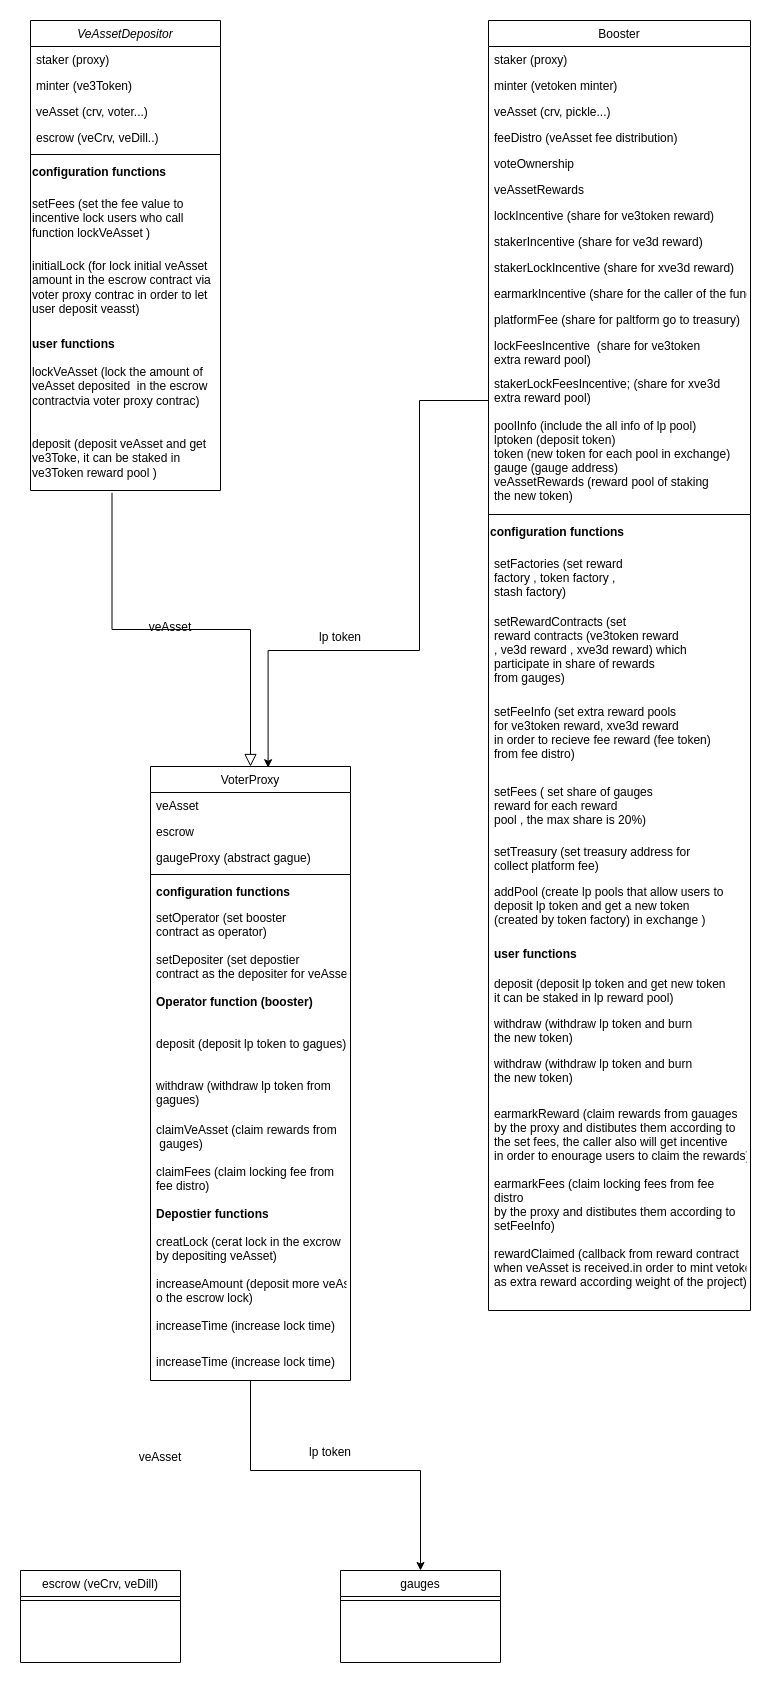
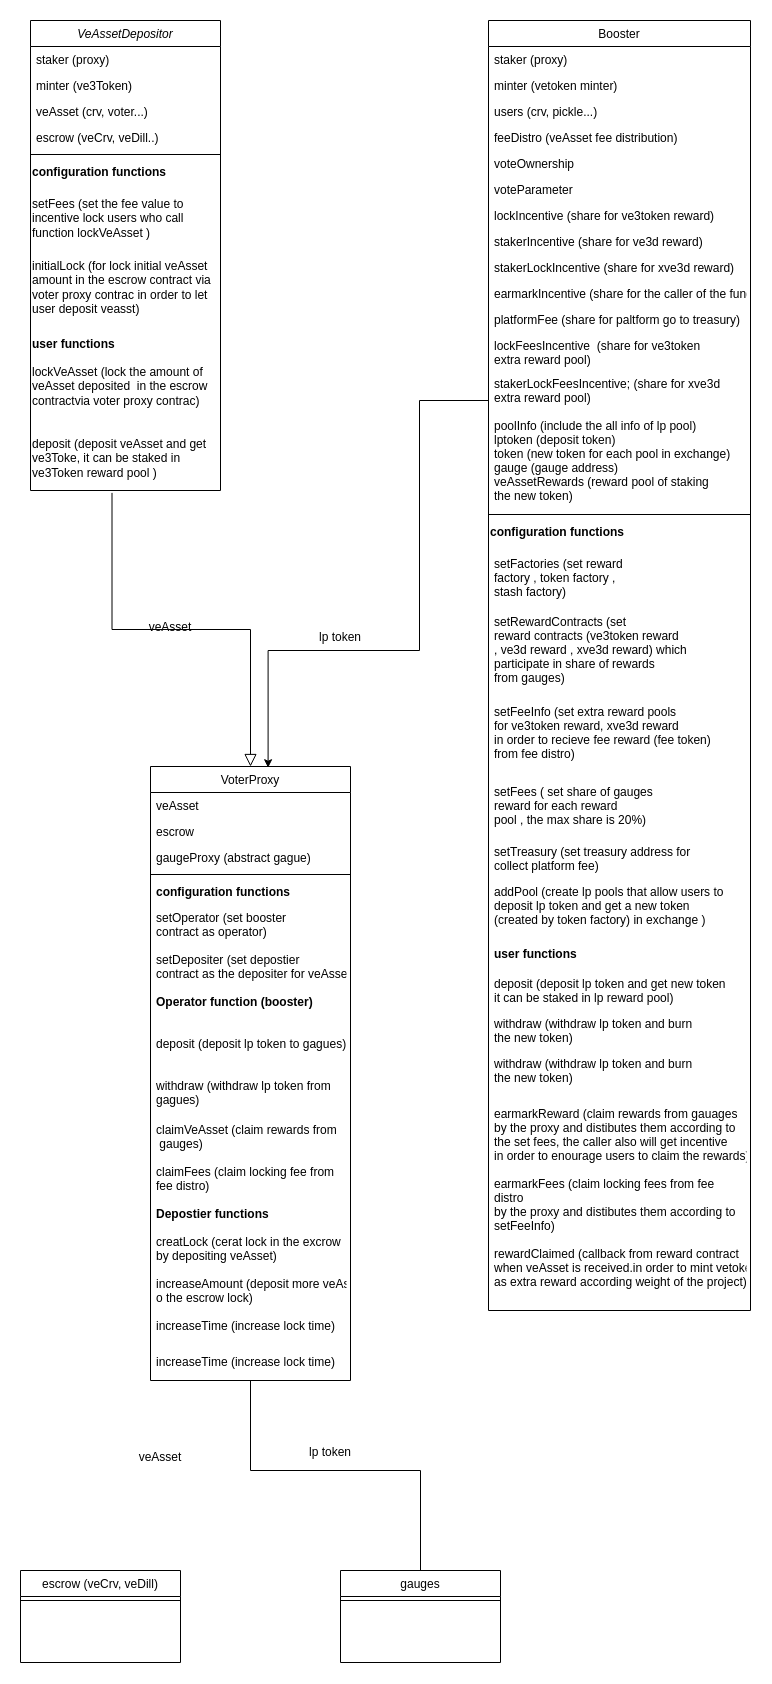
- <mxCell id="37" value="veAsset (crv, pickle...)" style="text;align=left;verticalAlign=top;spacingLeft=4;spacingRight=4;overflow=hidden;rotatable=0;points=[[0,0.5],[1,0.5]];portConstraint=eastwest;rounded=0;shadow=0;html=0;" vertex="1" parent="34"><mxGeometry y="78" width="262" height="26" as="geometry" /></mxCell>
+ <mxCell id="37" value="users (crv, pickle...)" style="text;align=left;verticalAlign=top;spacingLeft=4;spacingRight=4;overflow=hidden;rotatable=0;points=[[0,0.5],[1,0.5]];portConstraint=eastwest;rounded=0;shadow=0;html=0;" vertex="1" parent="34"><mxGeometry y="78" width="262" height="26" as="geometry" /></mxCell>
- <mxCell id="40" value="veAssetRewards" style="text;align=left;verticalAlign=top;spacingLeft=4;spacingRight=4;overflow=hidden;rotatable=0;points=[[0,0.5],[1,0.5]];portConstraint=eastwest;rounded=0;shadow=0;html=0;" vertex="1" parent="34"><mxGeometry y="156" width="262" height="26" as="geometry" /></mxCell>
+ <mxCell id="40" value="voteParameter" style="text;align=left;verticalAlign=top;spacingLeft=4;spacingRight=4;overflow=hidden;rotatable=0;points=[[0,0.5],[1,0.5]];portConstraint=eastwest;rounded=0;shadow=0;html=0;" vertex="1" parent="34"><mxGeometry y="156" width="262" height="26" as="geometry" /></mxCell>
- <mxCell id="14" style="edgeStyle=orthogonalEdgeStyle;rounded=0;orthogonalLoop=1;jettySize=auto;html=1;entryX=0.5;entryY=0;entryDx=0;entryDy=0;" edge="1" parent="1" source="15" target="69"><mxGeometry relative="1" as="geometry"><Array as="points"><mxPoint x="250" y="1470" /><mxPoint x="420" y="1470" /></Array></mxGeometry></mxCell>
+ <mxCell id="14" style="edgeStyle=orthogonalEdgeStyle;rounded=0;orthogonalLoop=1;jettySize=auto;html=1;entryX=0.5;entryY=0;entryDx=0;entryDy=0;endArrow=none;" edge="1" parent="1" source="15" target="69"><mxGeometry relative="1" as="geometry"><Array as="points"><mxPoint x="250" y="1470" /><mxPoint x="420" y="1470" /></Array></mxGeometry></mxCell>
